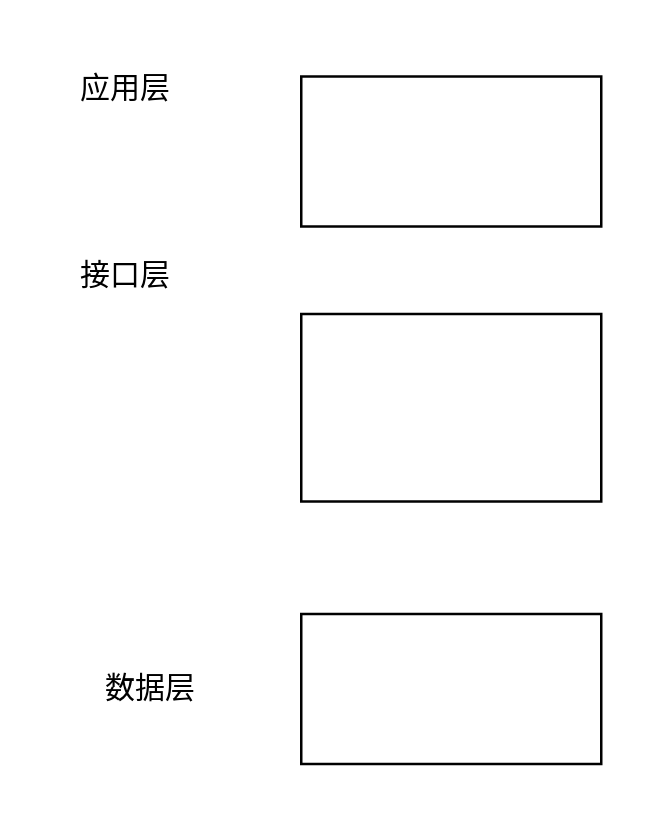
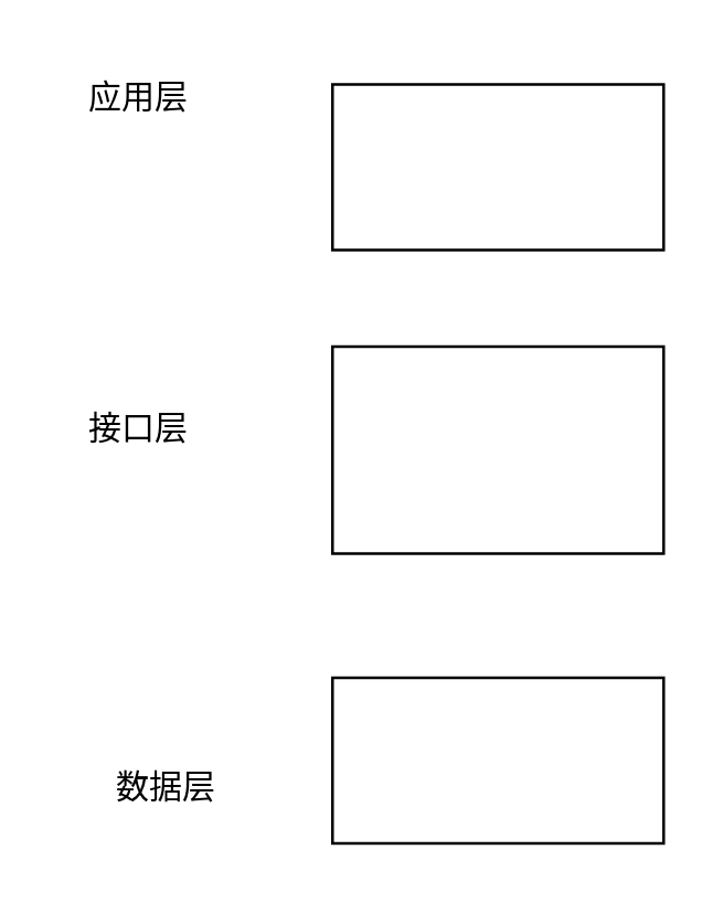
- <mxCell id="5" value="接口层" style="text;html=1;align=center;verticalAlign=middle;whiteSpace=wrap;rounded=0;" vertex="1" parent="1"><mxGeometry x="20" y="95" width="60" height="30" as="geometry" /></mxCell>
+ <mxCell id="5" value="接口层" style="text;html=1;align=center;verticalAlign=middle;whiteSpace=wrap;rounded=0;" vertex="1" parent="1"><mxGeometry x="20" y="140" width="60" height="30" as="geometry" /></mxCell>
- <mxCell id="6" value="数据层" style="text;html=1;align=center;verticalAlign=middle;whiteSpace=wrap;rounded=0;" vertex="1" parent="1"><mxGeometry x="30" y="260" width="60" height="30" as="geometry" /></mxCell>
+ <mxCell id="6" value="数据层" style="text;html=1;align=center;verticalAlign=middle;whiteSpace=wrap;rounded=0;" vertex="1" parent="1"><mxGeometry x="30" y="270" width="60" height="30" as="geometry" /></mxCell>
